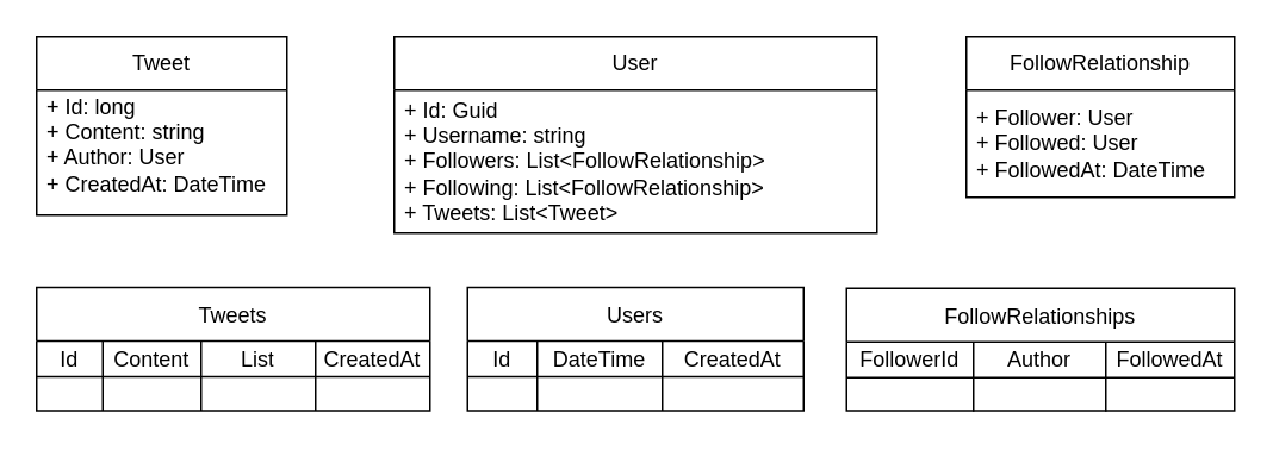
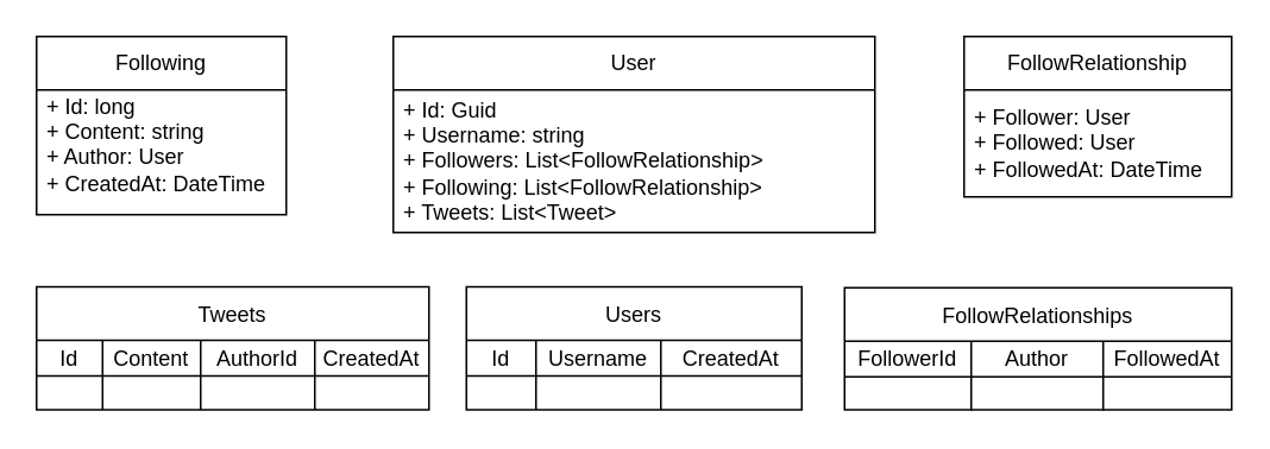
- <mxCell id="24" value="Tweet" style="swimlane;fontStyle=0;childLayout=stackLayout;horizontal=1;startSize=30;horizontalStack=0;resizeParent=1;resizeParentMax=0;resizeLast=0;collapsible=1;marginBottom=0;whiteSpace=wrap;html=1;fontSize=12;" parent="1" vertex="1"><mxGeometry x="20" y="20" width="140" height="100" as="geometry" /></mxCell>
+ <mxCell id="24" value="Following" style="swimlane;fontStyle=0;childLayout=stackLayout;horizontal=1;startSize=30;horizontalStack=0;resizeParent=1;resizeParentMax=0;resizeLast=0;collapsible=1;marginBottom=0;whiteSpace=wrap;html=1;fontSize=12;" parent="1" vertex="1"><mxGeometry x="20" y="20" width="140" height="100" as="geometry" /></mxCell>
- <mxCell id="30" value="List" style="shape=partialRectangle;html=1;whiteSpace=wrap;connectable=0;strokeColor=inherit;overflow=hidden;fillColor=none;top=0;left=0;bottom=0;right=0;pointerEvents=1;fontSize=12;" parent="27" vertex="1"><mxGeometry x="92" width="64" height="20" as="geometry"><mxRectangle width="64" height="20" as="alternateBounds" /></mxGeometry></mxCell>
+ <mxCell id="30" value="AuthorId" style="shape=partialRectangle;html=1;whiteSpace=wrap;connectable=0;strokeColor=inherit;overflow=hidden;fillColor=none;top=0;left=0;bottom=0;right=0;pointerEvents=1;fontSize=12;" parent="27" vertex="1"><mxGeometry x="92" width="64" height="20" as="geometry"><mxRectangle width="64" height="20" as="alternateBounds" /></mxGeometry></mxCell>
- <mxCell id="9" value="DateTime" style="shape=partialRectangle;html=1;whiteSpace=wrap;connectable=0;strokeColor=inherit;overflow=hidden;fillColor=none;top=0;left=0;bottom=0;right=0;pointerEvents=1;fontSize=12;" parent="7" vertex="1"><mxGeometry x="39" width="70" height="20" as="geometry"><mxRectangle width="70" height="20" as="alternateBounds" /></mxGeometry></mxCell>
+ <mxCell id="9" value="Username" style="shape=partialRectangle;html=1;whiteSpace=wrap;connectable=0;strokeColor=inherit;overflow=hidden;fillColor=none;top=0;left=0;bottom=0;right=0;pointerEvents=1;fontSize=12;" parent="7" vertex="1"><mxGeometry x="39" width="70" height="20" as="geometry"><mxRectangle width="70" height="20" as="alternateBounds" /></mxGeometry></mxCell>
